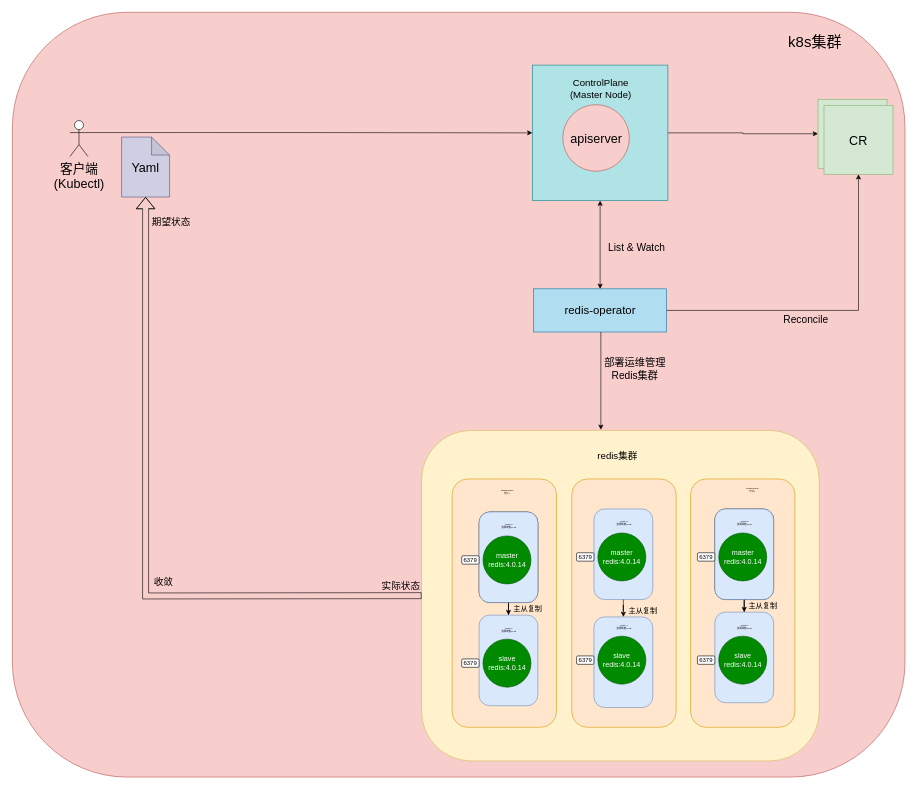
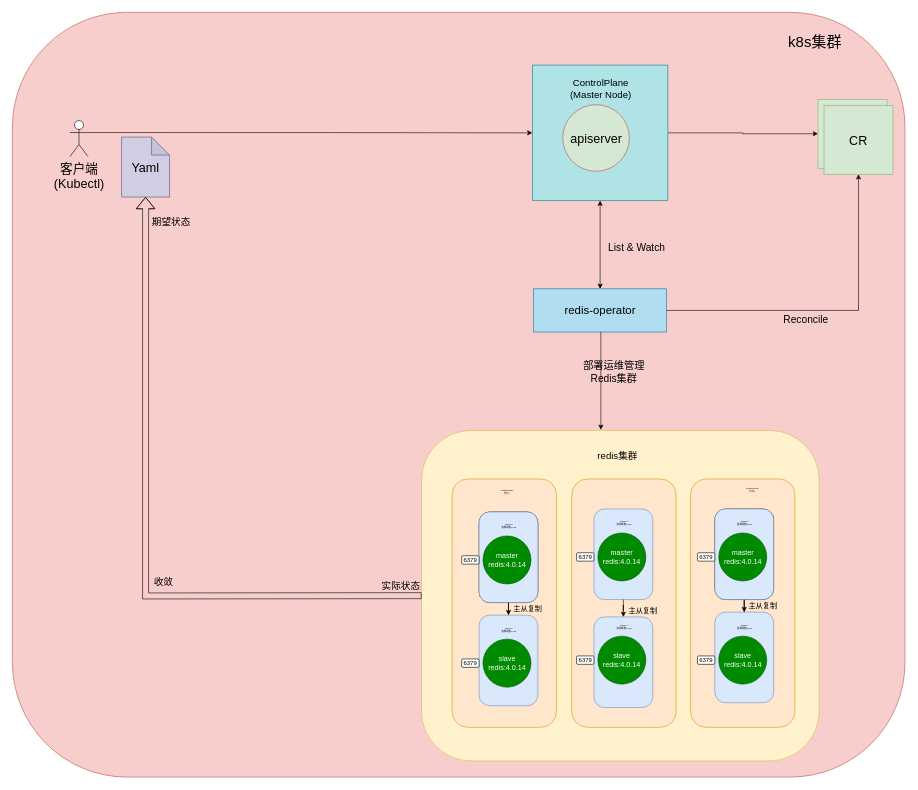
- <mxCell id="50" value="&lt;font style=&quot;font-size: 21px;&quot;&gt;apiserver&lt;/font&gt;" style="ellipse;whiteSpace=wrap;html=1;aspect=fixed;fontSize=16;fillColor=#f8cecc;strokeColor=#b85450;" parent="1" vertex="1"><mxGeometry x="937.5" y="174" width="111" height="111" as="geometry" /></mxCell>
+ <mxCell id="50" value="&lt;font style=&quot;font-size: 21px;&quot;&gt;apiserver&lt;/font&gt;" style="ellipse;whiteSpace=wrap;html=1;aspect=fixed;fontSize=16;fillColor=#d5e8d4;strokeColor=#b85450;" parent="1" vertex="1"><mxGeometry x="937.5" y="174" width="111" height="111" as="geometry" /></mxCell>
- <mxCell id="57" value="&lt;br&gt;部署运维管理&lt;br&gt;Redis集群" style="text;html=1;strokeColor=none;fillColor=none;align=center;verticalAlign=middle;whiteSpace=wrap;rounded=0;fontSize=17;" parent="1" vertex="1"><mxGeometry x="978" y="586" width="160" height="38" as="geometry" /></mxCell>
+ <mxCell id="57" value="&lt;br&gt;部署运维管理&lt;br&gt;Redis集群" style="text;html=1;strokeColor=none;fillColor=none;align=center;verticalAlign=middle;whiteSpace=wrap;rounded=0;fontSize=17;" parent="1" vertex="1"><mxGeometry x="943" y="591" width="160" height="38" as="geometry" /></mxCell>
